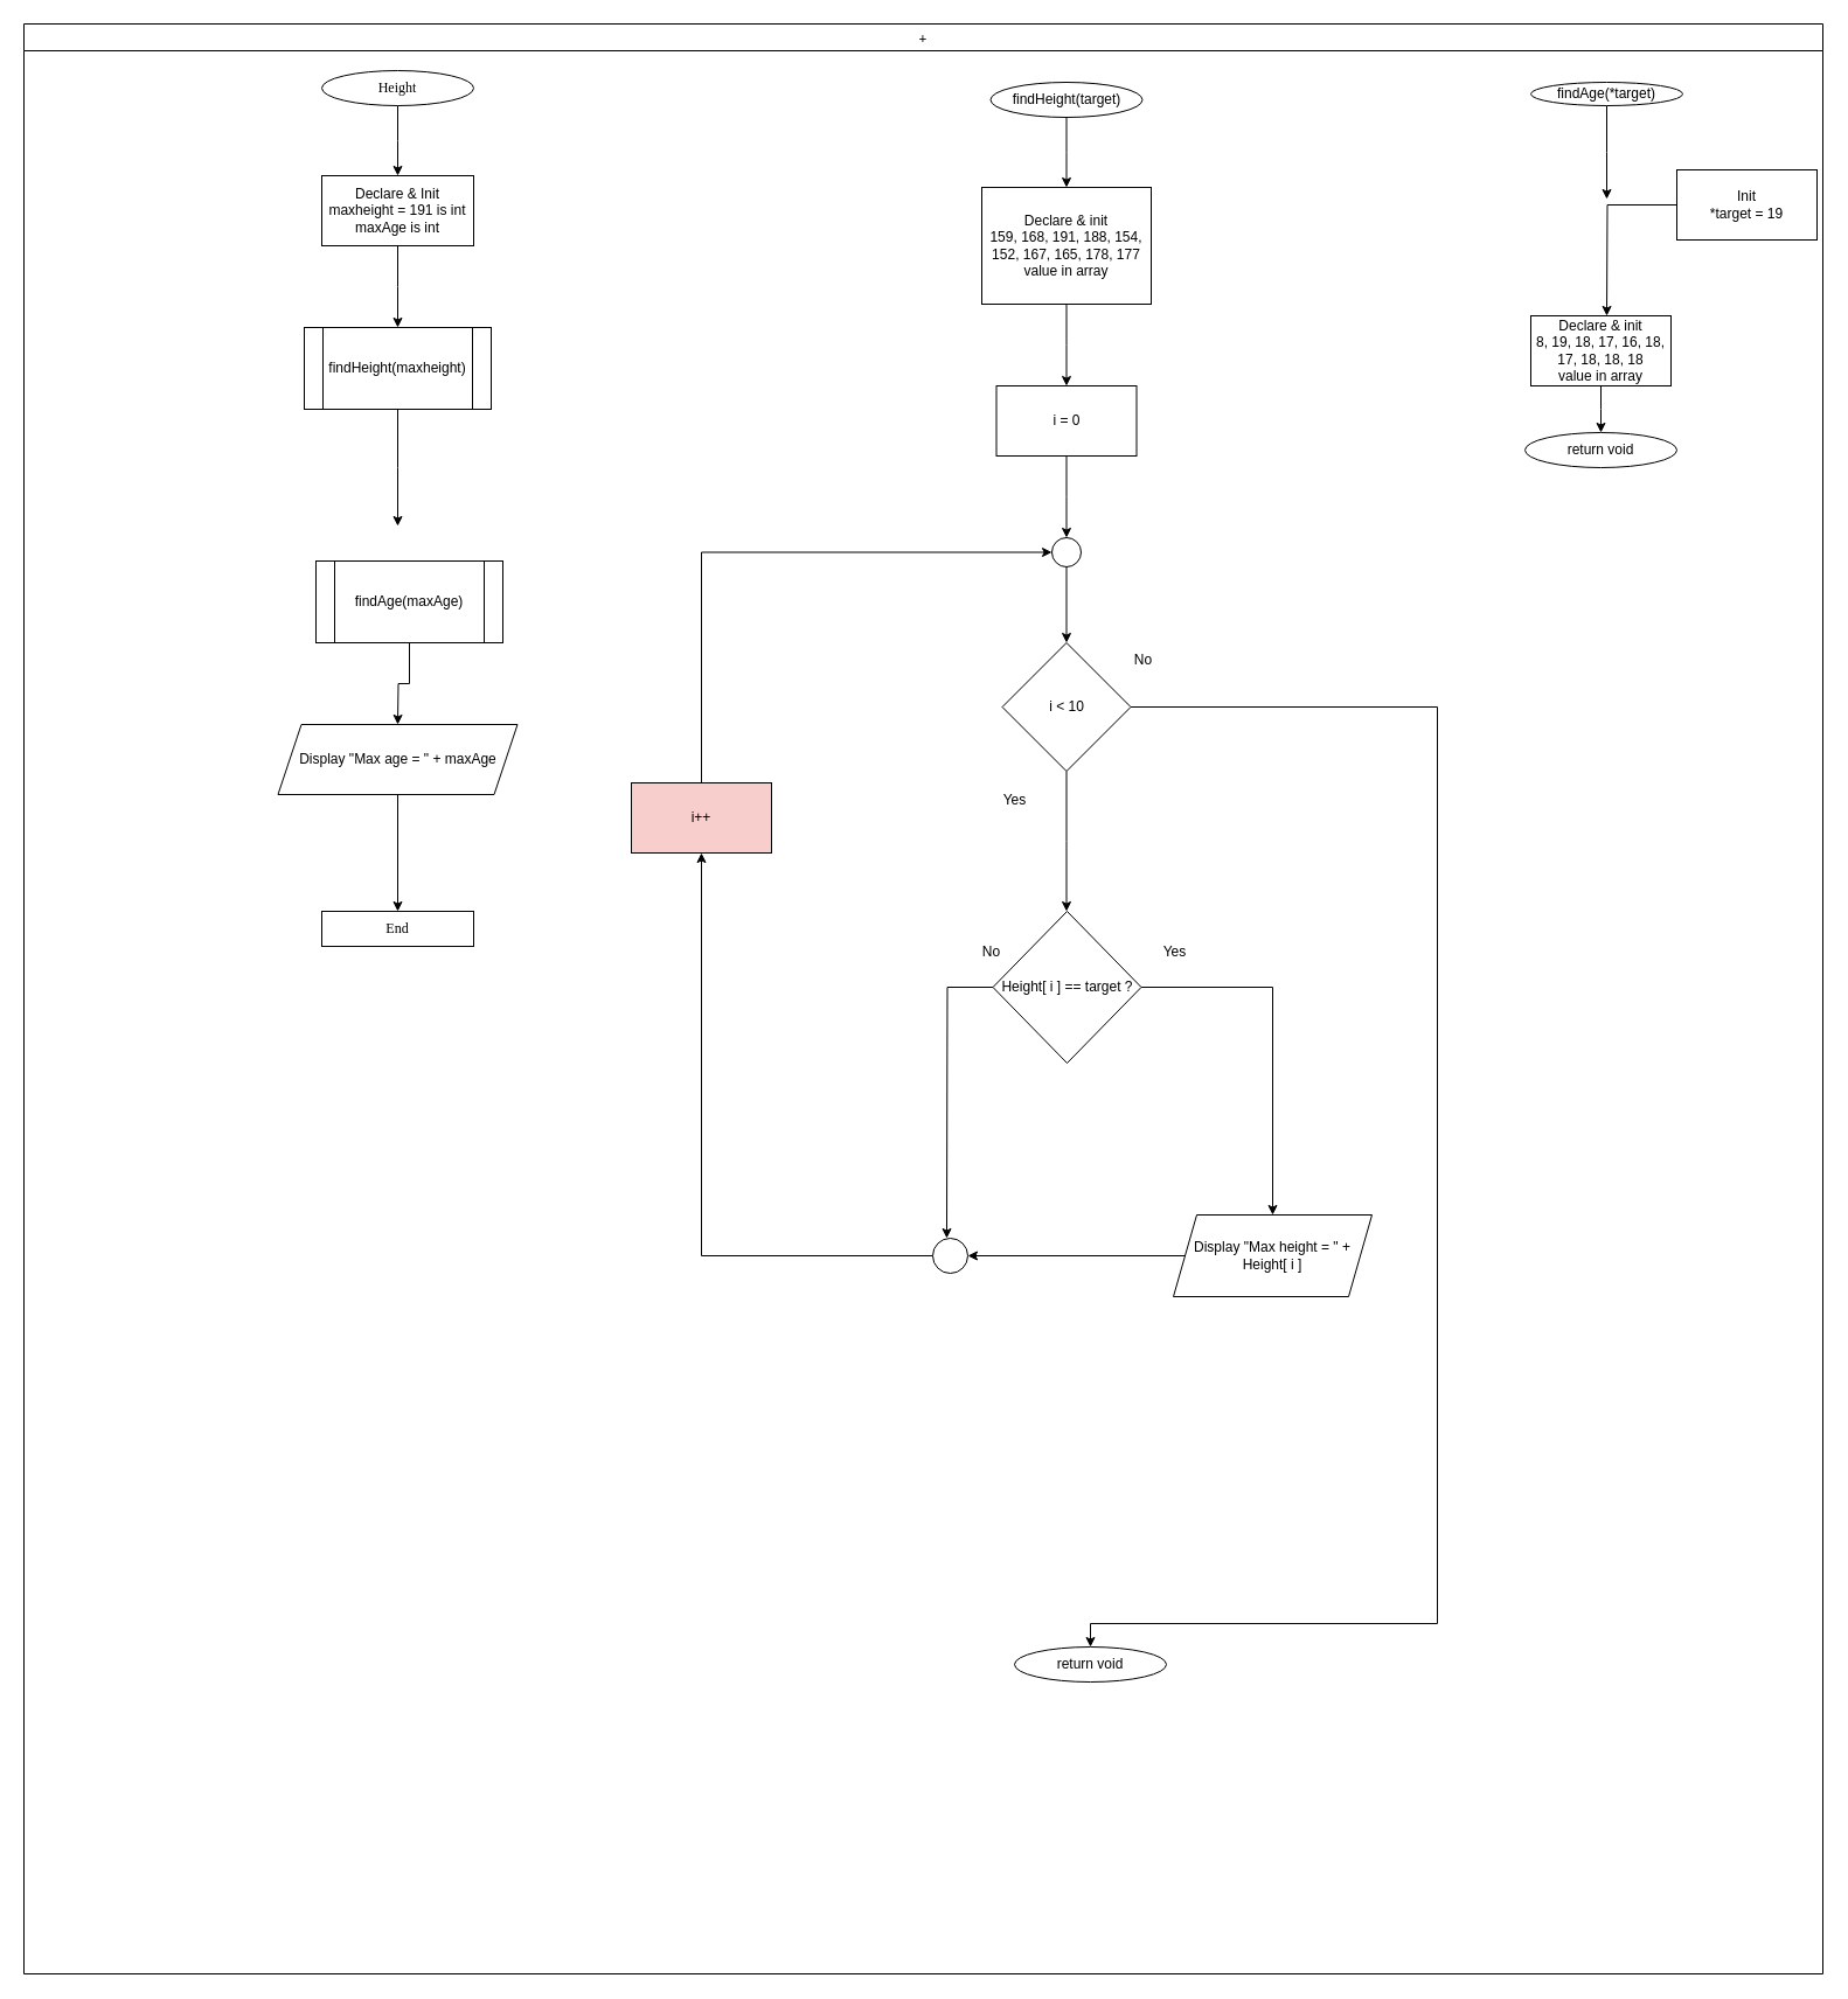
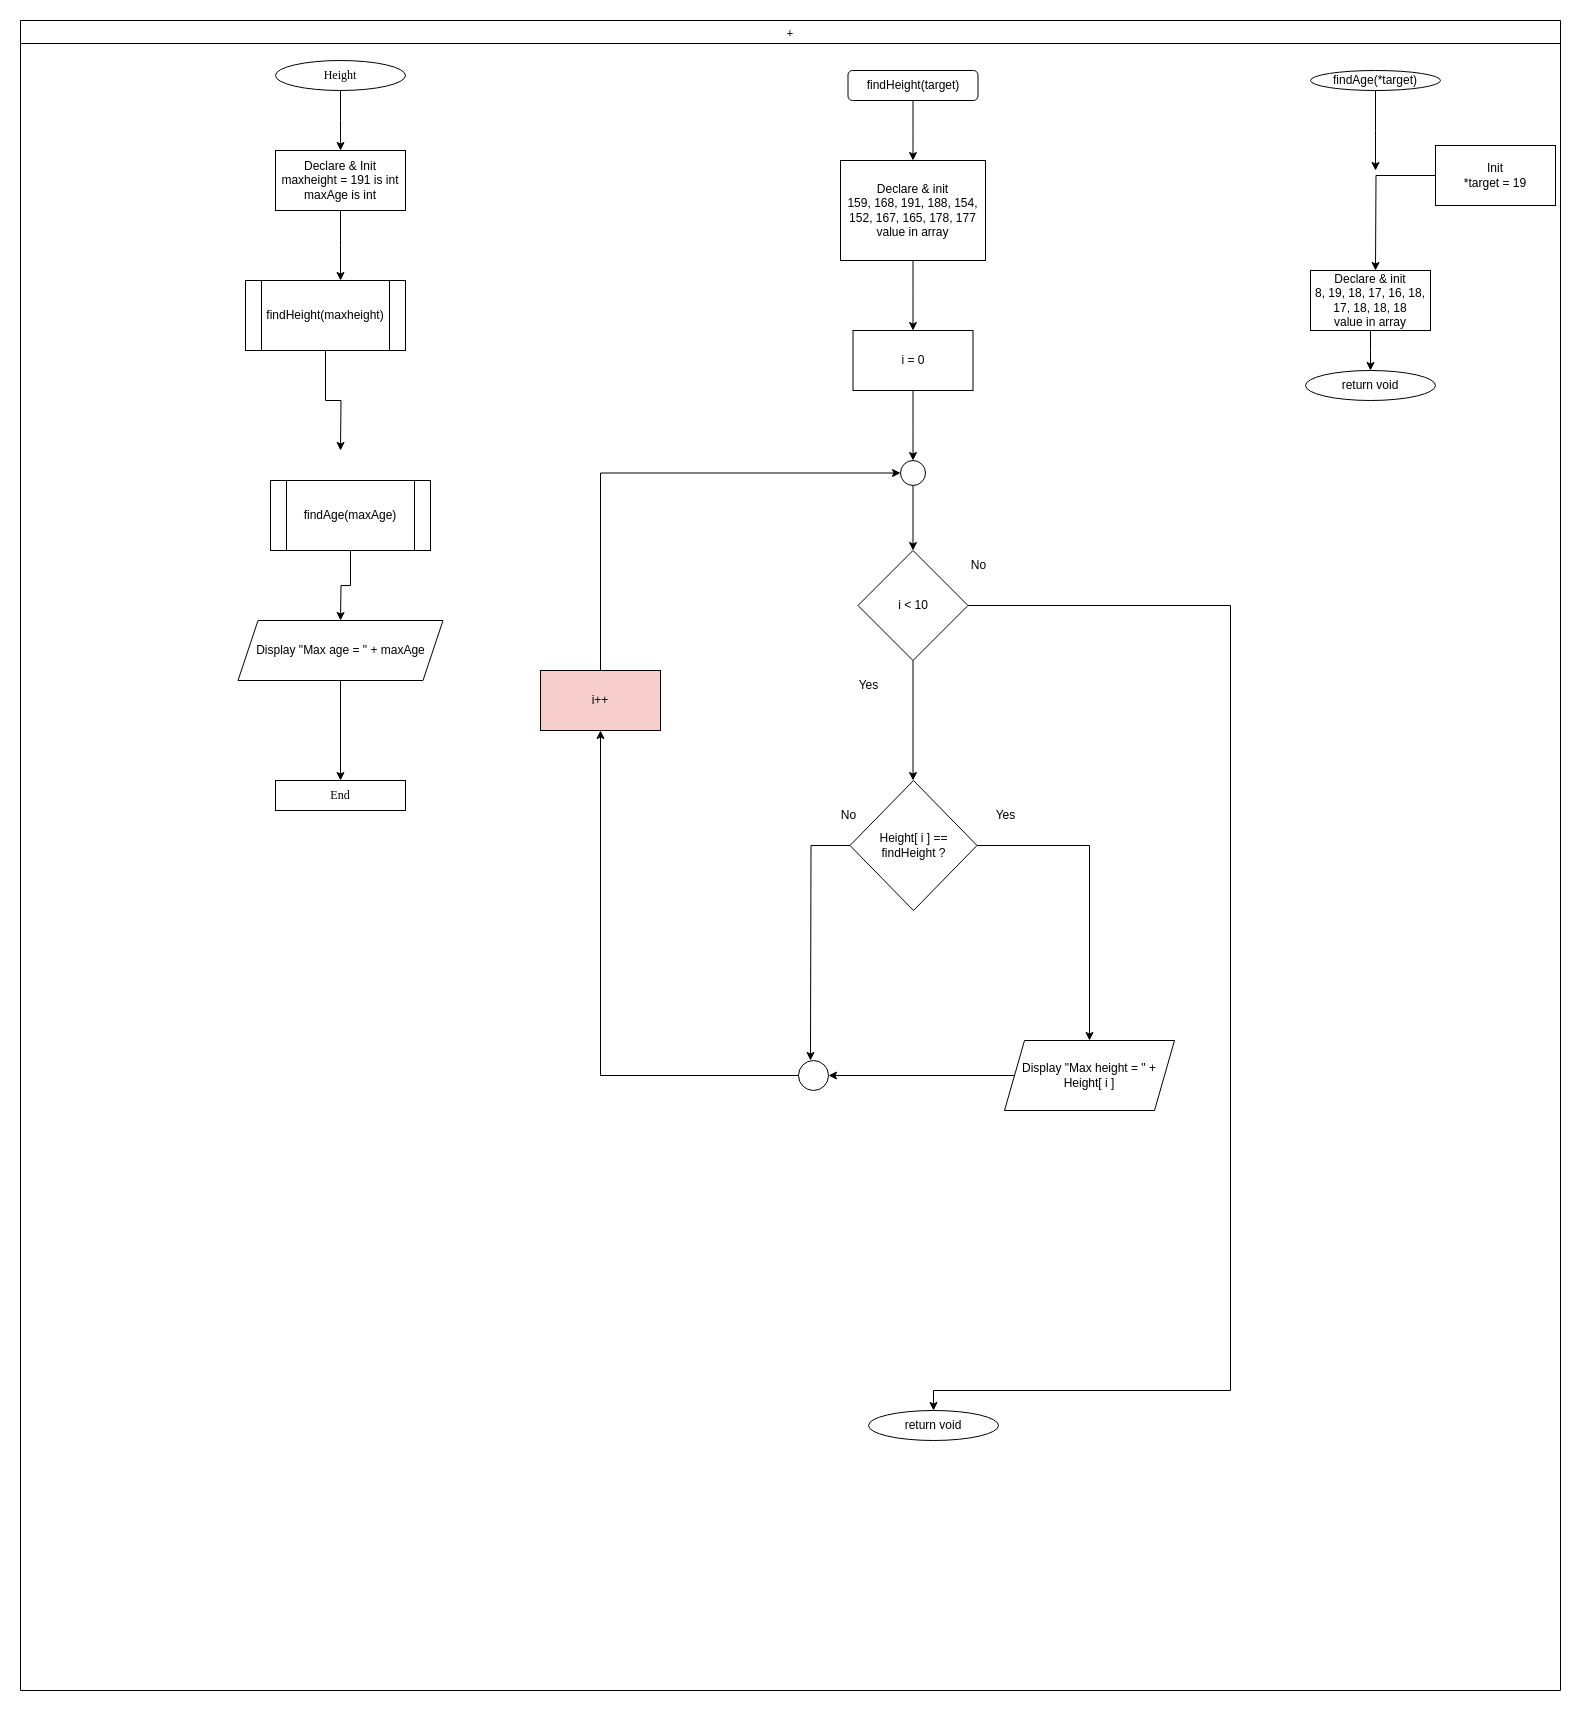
- <mxCell id="10" value="findHeight(target)" style="ellipse;whiteSpace=wrap;html=1;" vertex="1" parent="2"><mxGeometry x="827.5" y="50" width="130" height="30" as="geometry" /></mxCell>
+ <mxCell id="10" value="findHeight(target)" style="whiteSpace=wrap;html=1;rounded=1;" vertex="1" parent="2"><mxGeometry x="827.5" y="50" width="130" height="30" as="geometry" /></mxCell>
- <mxCell id="8" value="findHeight(maxheight)" style="shape=process;whiteSpace=wrap;html=1;backgroundOutline=1;" vertex="1" parent="2"><mxGeometry x="240" y="260" width="160" height="70" as="geometry" /></mxCell>
+ <mxCell id="8" value="findHeight(maxheight)" style="shape=process;whiteSpace=wrap;html=1;backgroundOutline=1;" vertex="1" parent="2"><mxGeometry x="225" y="260" width="160" height="70" as="geometry" /></mxCell>
- <mxCell id="24" value="Height[ i ] == target ?" style="rhombus;whiteSpace=wrap;html=1;" vertex="1" parent="2"><mxGeometry x="829.5" y="760" width="127" height="130" as="geometry" /></mxCell>
+ <mxCell id="24" value="Height[ i ] == findHeight ?" style="rhombus;whiteSpace=wrap;html=1;" vertex="1" parent="2"><mxGeometry x="829.5" y="760" width="127" height="130" as="geometry" /></mxCell>
